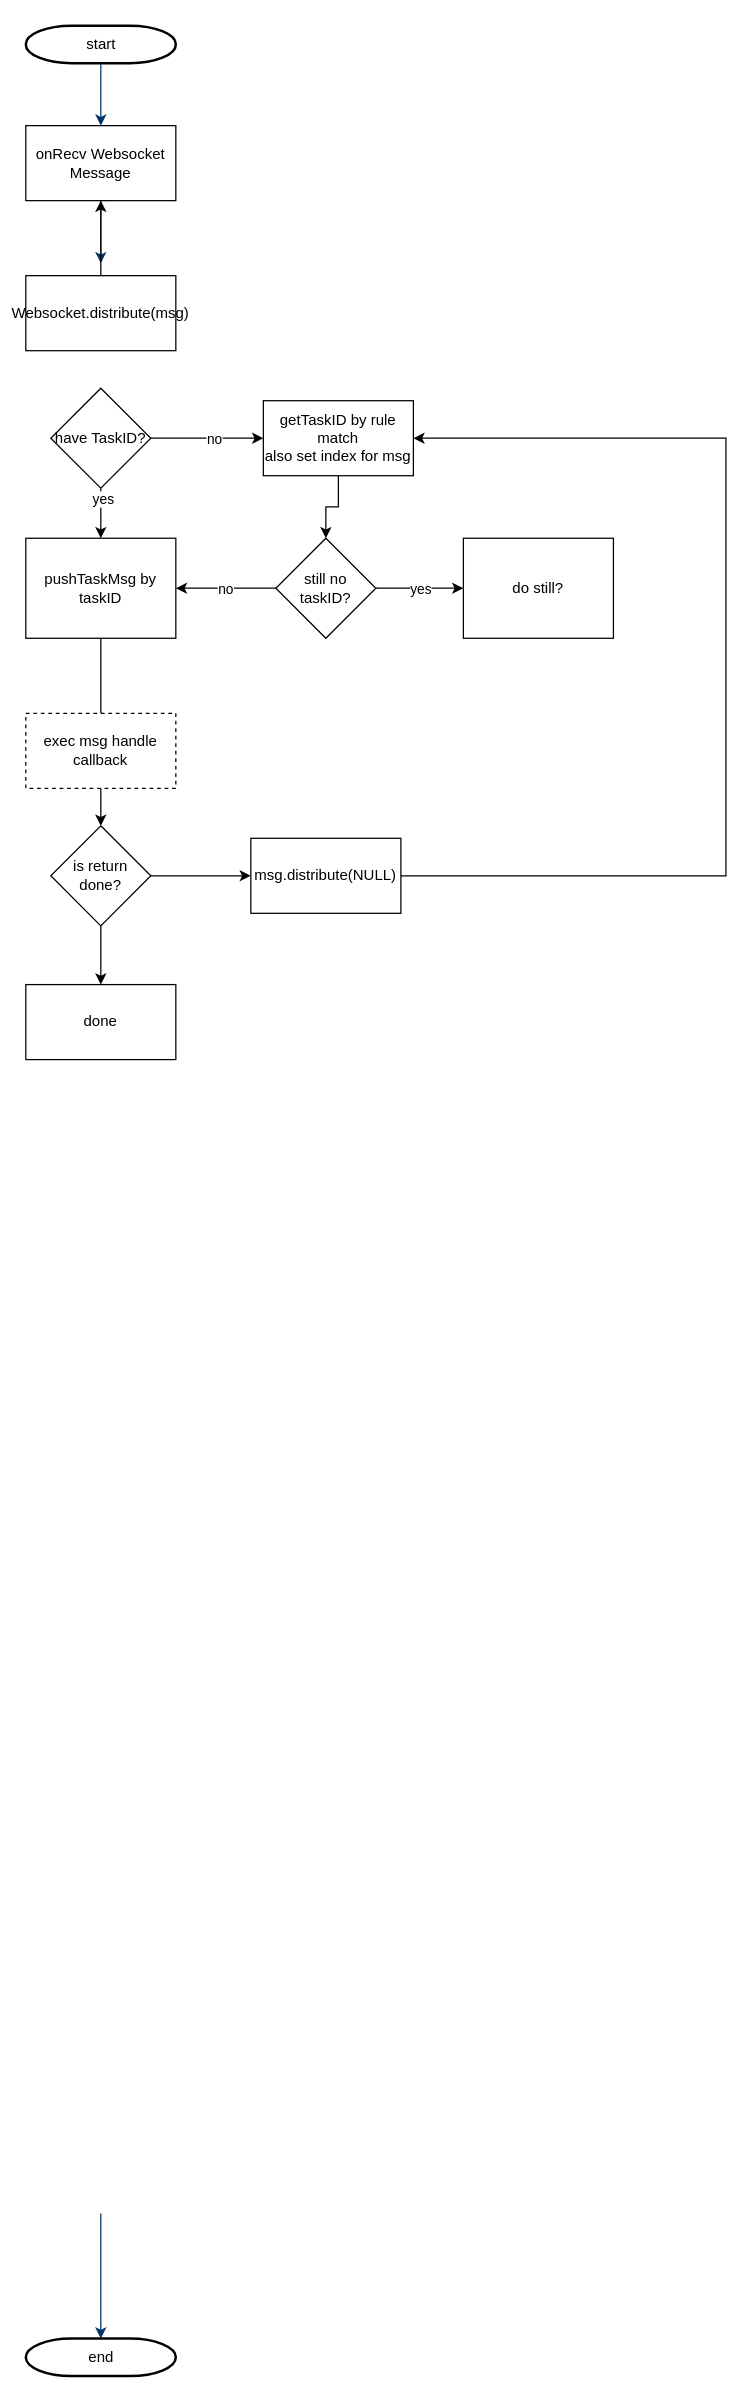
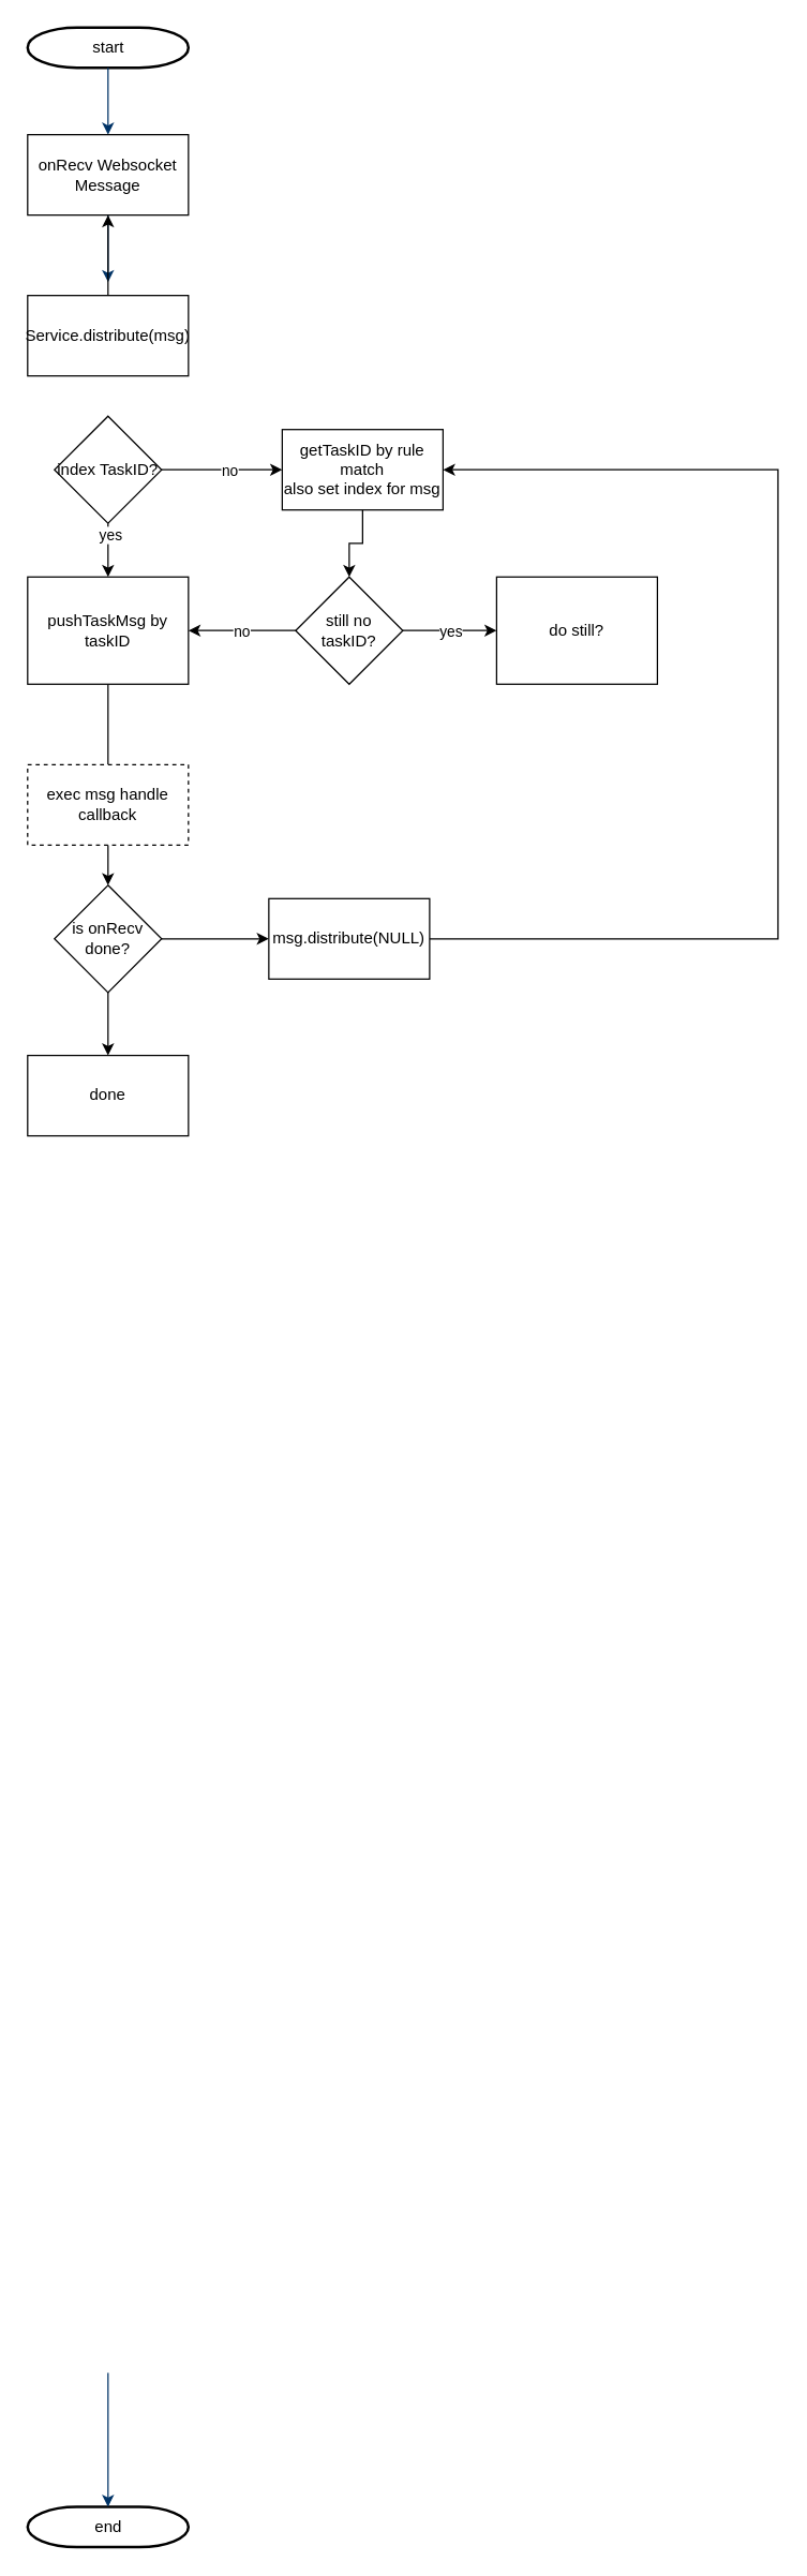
- <mxCell id="9" value="Websocket.distribute(msg)" style="rounded=0;whiteSpace=wrap;html=1;" vertex="1" parent="1"><mxGeometry x="20" y="220" width="120" height="60" as="geometry" /></mxCell>
+ <mxCell id="9" value="Service.distribute(msg)" style="rounded=0;whiteSpace=wrap;html=1;" vertex="1" parent="1"><mxGeometry x="20" y="220" width="120" height="60" as="geometry" /></mxCell>
- <mxCell id="14" value="have TaskID?" style="rhombus;whiteSpace=wrap;html=1;" vertex="1" parent="1"><mxGeometry x="40" y="310" width="80" height="80" as="geometry" /></mxCell>
+ <mxCell id="14" value="index TaskID?" style="rhombus;whiteSpace=wrap;html=1;" vertex="1" parent="1"><mxGeometry x="40" y="310" width="80" height="80" as="geometry" /></mxCell>
- <mxCell id="29" value="is return done?" style="rhombus;whiteSpace=wrap;html=1;" vertex="1" parent="1"><mxGeometry x="40" y="660" width="80" height="80" as="geometry" /></mxCell>
+ <mxCell id="29" value="is onRecv done?" style="rhombus;whiteSpace=wrap;html=1;" vertex="1" parent="1"><mxGeometry x="40" y="660" width="80" height="80" as="geometry" /></mxCell>
